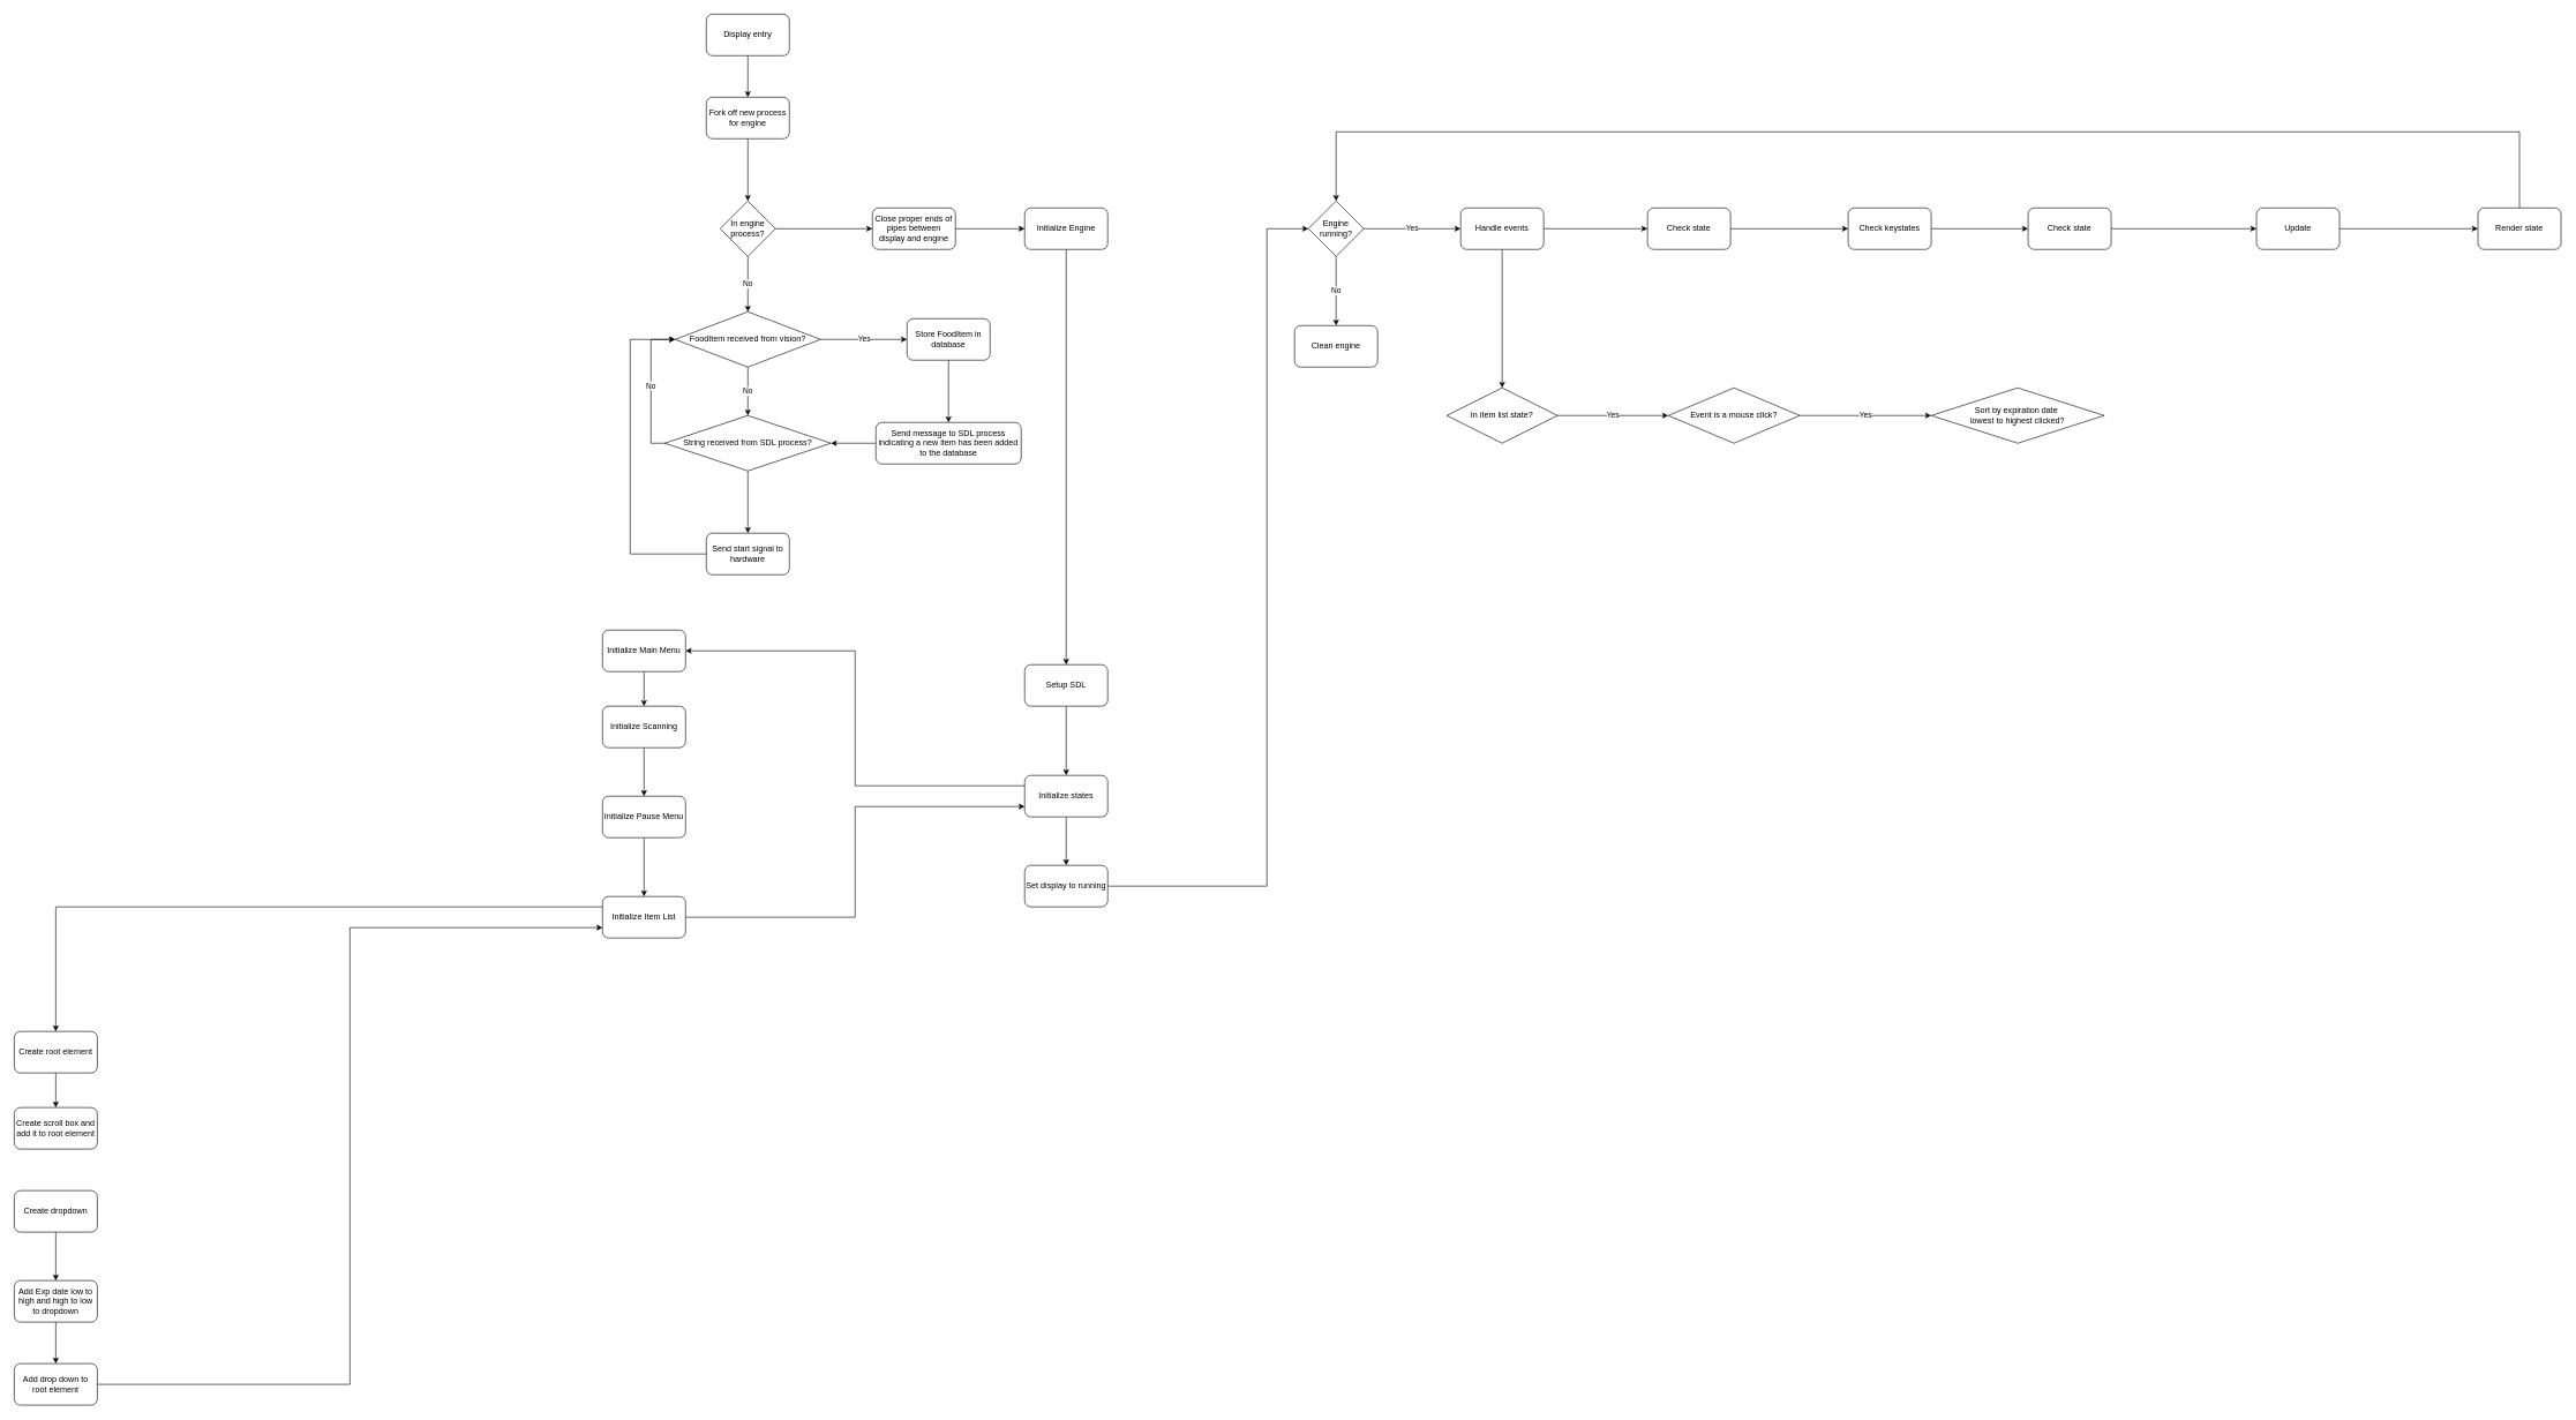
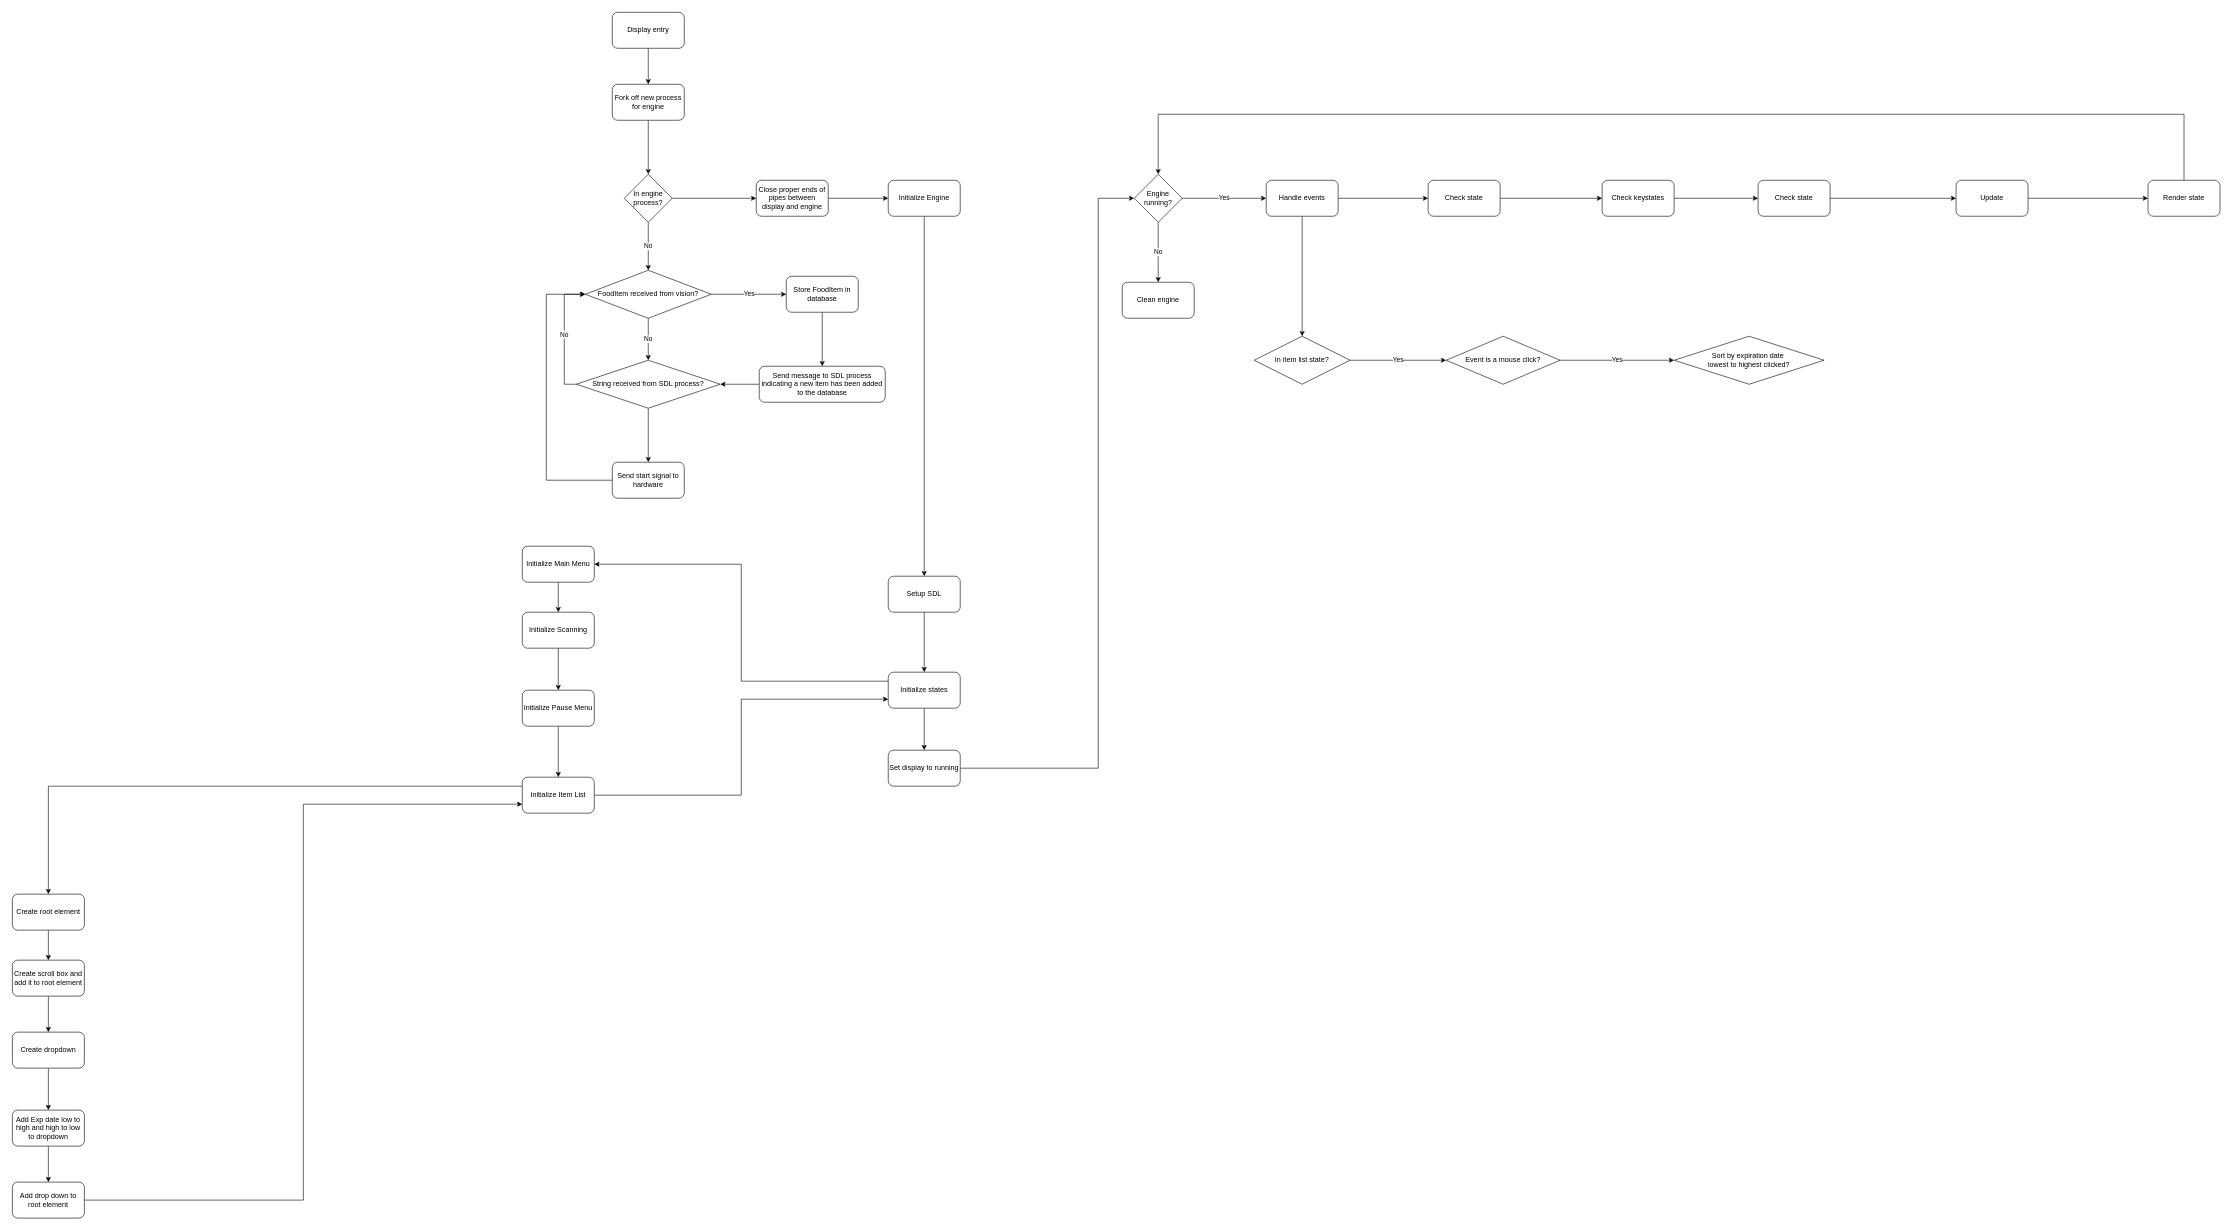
+ <mxCell id="58" style="edgeStyle=orthogonalEdgeStyle;rounded=0;orthogonalLoop=1;jettySize=auto;html=1;exitX=0.5;exitY=1;exitDx=0;exitDy=0;entryX=0.5;entryY=0;entryDx=0;entryDy=0;" edge="1" parent="1" source="59" target="61"><mxGeometry relative="1" as="geometry" /></mxCell>
